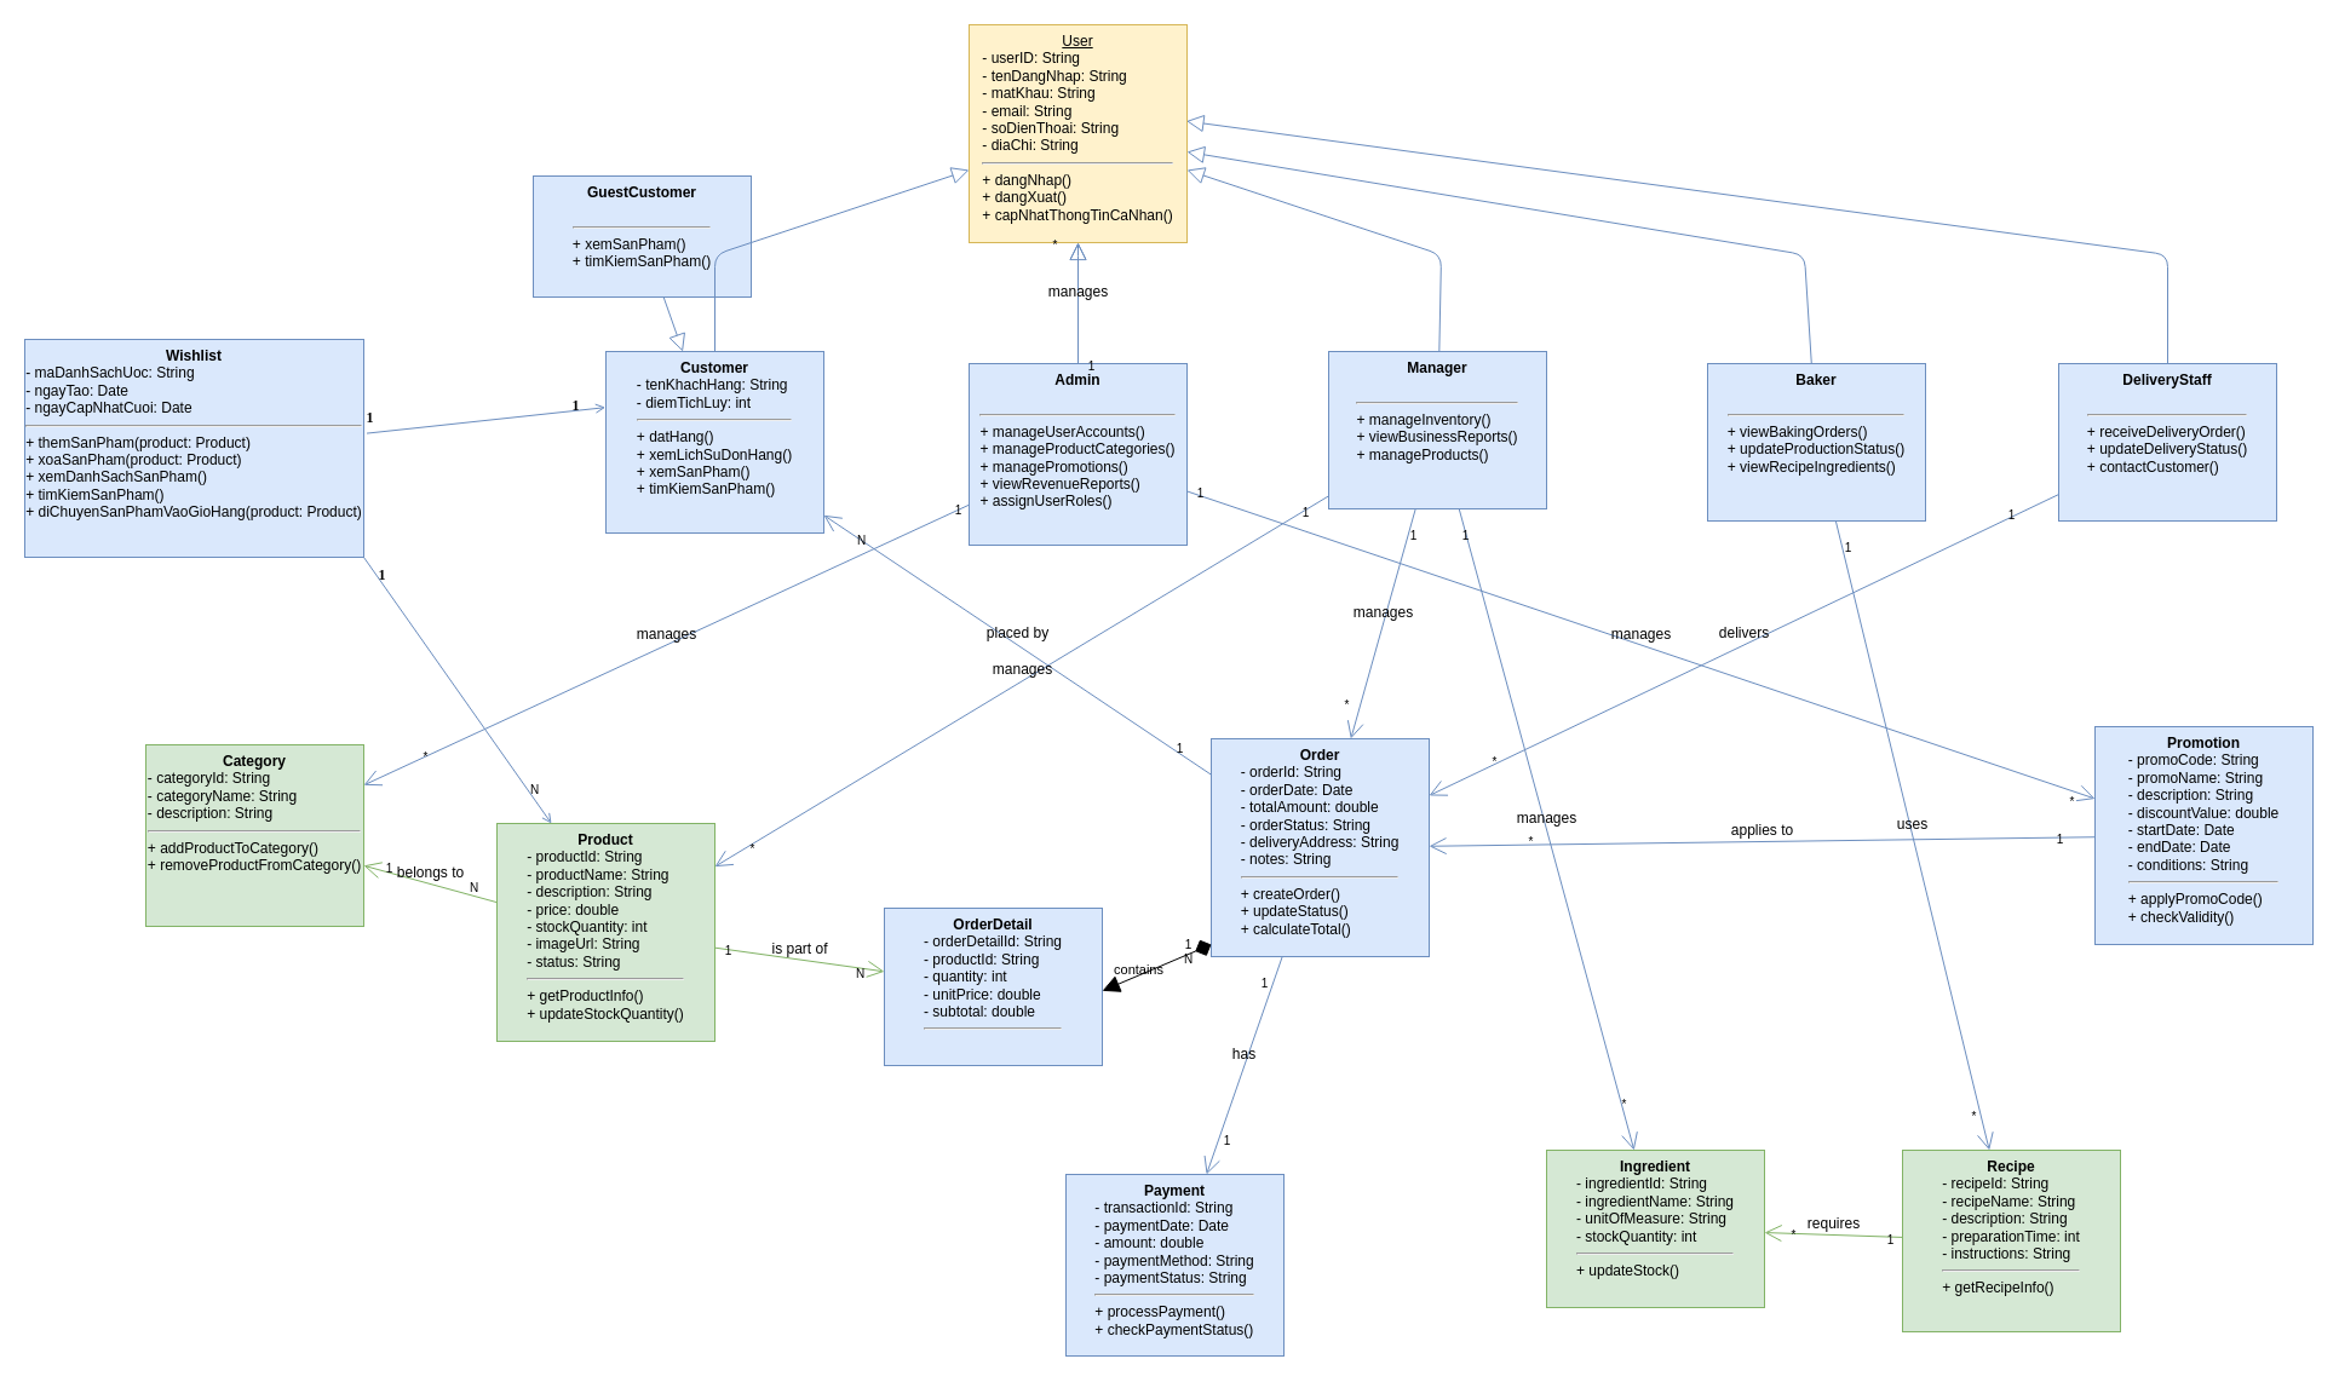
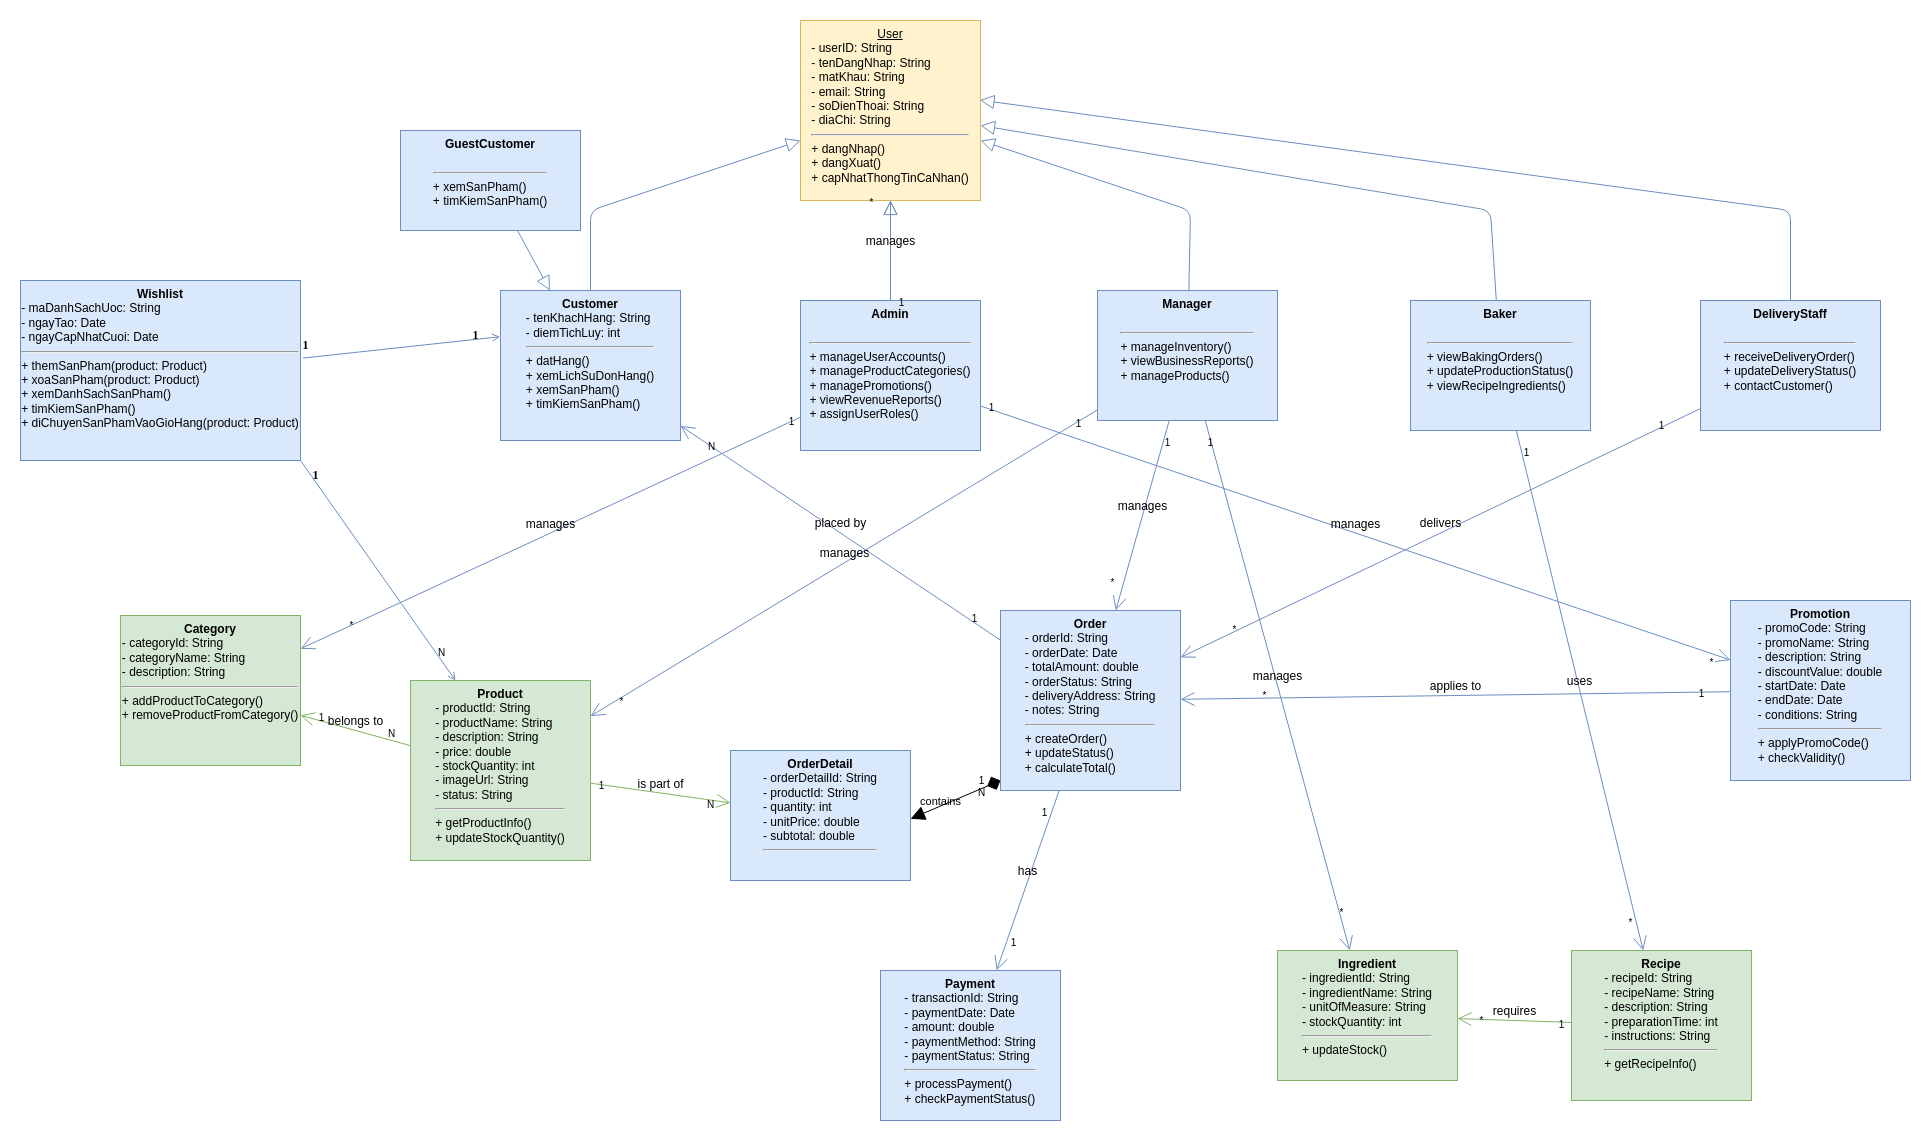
- <mxCell id="4" value="&lt;b&gt;GuestCustomer&lt;/b&gt;&lt;div style=&quot;text-align: left&quot;&gt;&lt;br&gt;&lt;/div&gt;&lt;hr&gt;&lt;div style=&quot;text-align: left&quot;&gt;+ xemSanPham()&lt;br&gt;+ timKiemSanPham()&lt;/div&gt;" style="html=1;whiteSpace=wrap;fillColor=#DAE8FC;strokeColor=#6C8EBF;fontFamily=Helvetica;fontSize=12;align=center;verticalAlign=top;" parent="1" vertex="1"><mxGeometry x="440" y="145" width="180" height="100" as="geometry" /></mxCell>
+ <mxCell id="4" value="&lt;b&gt;GuestCustomer&lt;/b&gt;&lt;div style=&quot;text-align: left&quot;&gt;&lt;br&gt;&lt;/div&gt;&lt;hr&gt;&lt;div style=&quot;text-align: left&quot;&gt;+ xemSanPham()&lt;br&gt;+ timKiemSanPham()&lt;/div&gt;" style="html=1;whiteSpace=wrap;fillColor=#DAE8FC;strokeColor=#6C8EBF;fontFamily=Helvetica;fontSize=12;align=center;verticalAlign=top;" parent="1" vertex="1"><mxGeometry x="400" y="130" width="180" height="100" as="geometry" /></mxCell>
